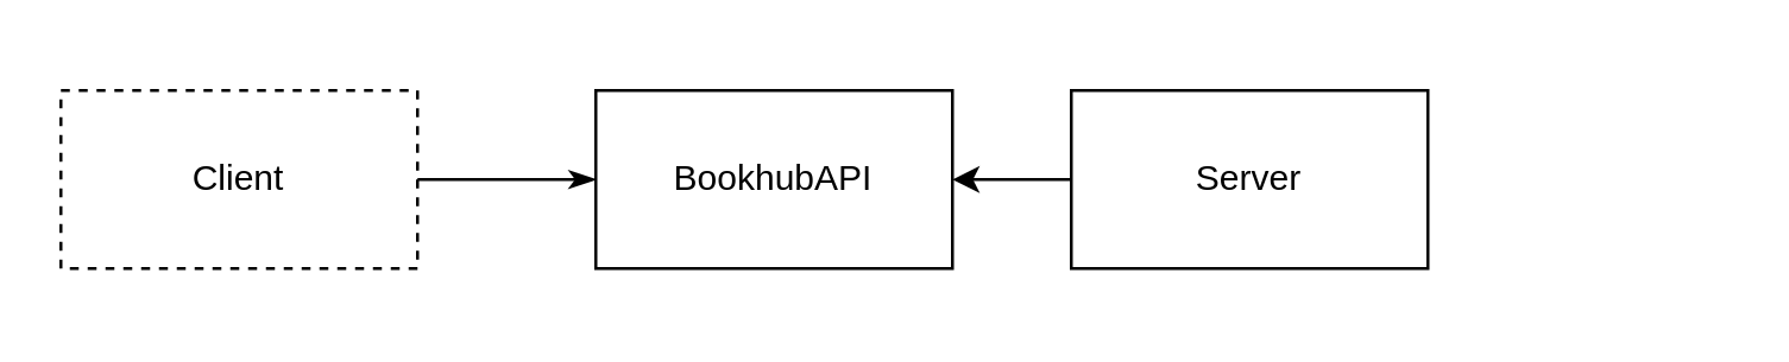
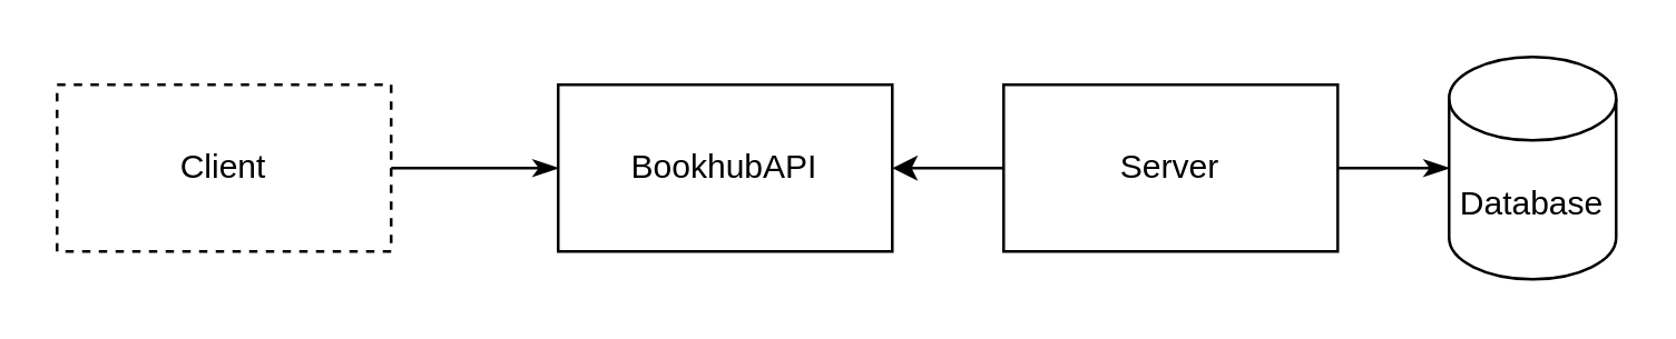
+ <mxCell id="6" value="" style="endArrow=classicThin;html=1;exitX=1;exitY=0.5;exitDx=0;exitDy=0;endFill=1;entryX=0;entryY=0.5;entryDx=0;entryDy=0;entryPerimeter=0;" edge="1" parent="1" source="3" target="4"><mxGeometry width="50" height="50" relative="1" as="geometry"><mxPoint x="450" y="-30" as="sourcePoint" /><mxPoint x="450" y="40" as="targetPoint" /></mxGeometry></mxCell>
+ <mxCell id="4" value="Database" style="shape=cylinder3;whiteSpace=wrap;html=1;boundedLbl=1;backgroundOutline=1;size=15;" vertex="1" parent="1"><mxGeometry x="520" y="20" width="60" height="80" as="geometry" /></mxCell>
